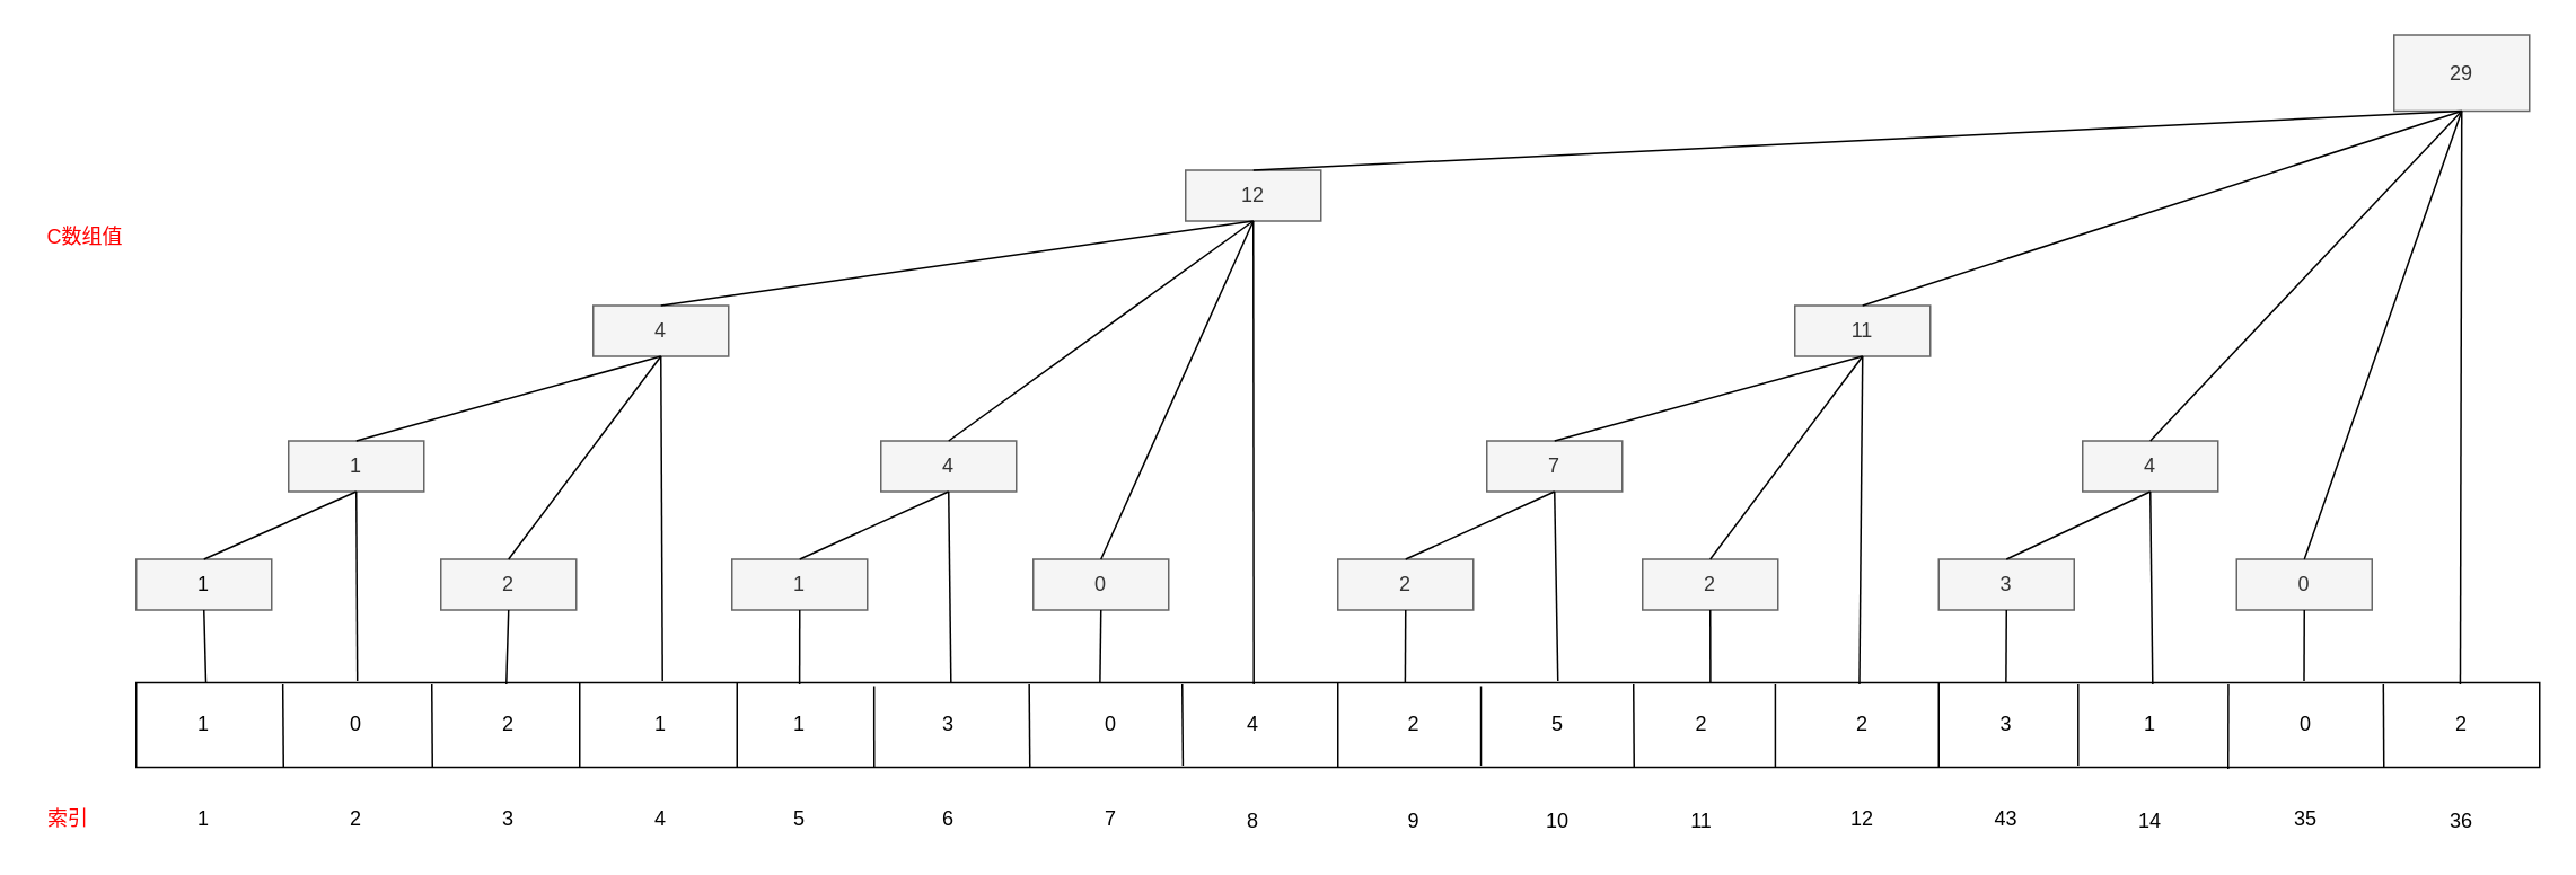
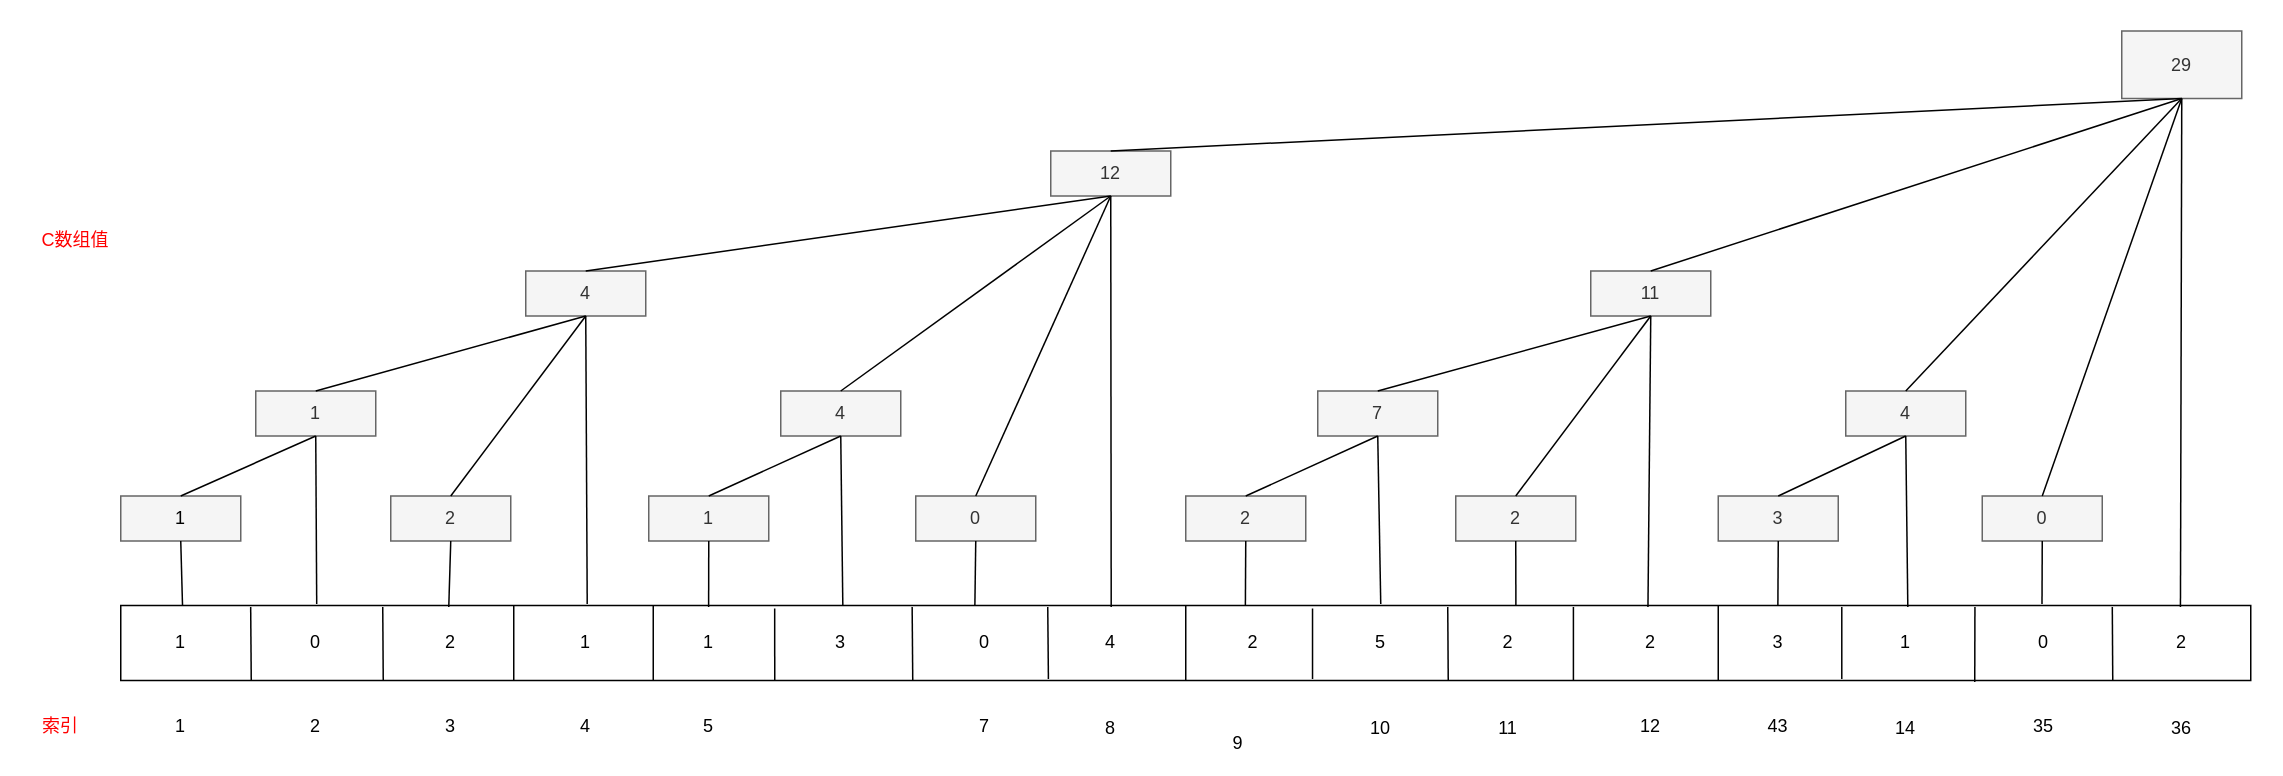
- <mxCell id="99" value="C数组值" style="text;html=1;strokeColor=none;fillColor=none;align=center;verticalAlign=middle;whiteSpace=wrap;rounded=0;labelBackgroundColor=#ffffff;fontColor=#FF0000;" vertex="1" parent="1"><mxGeometry x="20" y="130" width="60" height="20" as="geometry" /></mxCell>
+ <mxCell id="99" value="C数组值" style="text;html=1;strokeColor=none;fillColor=none;align=center;verticalAlign=middle;whiteSpace=wrap;rounded=0;labelBackgroundColor=#ffffff;fontColor=#FF0000;" vertex="1" parent="1"><mxGeometry y="150" width="60" height="20" as="geometry" x="20" /></mxCell>
- <mxCell id="40" value="6" style="text;html=1;strokeColor=none;fillColor=none;align=center;verticalAlign=middle;whiteSpace=wrap;rounded=0;" vertex="1" parent="1"><mxGeometry x="540" y="474" width="40" height="20" as="geometry" /></mxCell>
- <mxCell id="43" value="9" style="text;html=1;strokeColor=none;fillColor=none;align=center;verticalAlign=middle;whiteSpace=wrap;rounded=0;" vertex="1" parent="1"><mxGeometry x="815" y="475" width="40" height="20" as="geometry" /></mxCell>
+ <mxCell id="43" value="9" style="text;html=1;strokeColor=none;fillColor=none;align=center;verticalAlign=middle;whiteSpace=wrap;rounded=0;" vertex="1" parent="1"><mxGeometry x="805" y="485" width="40" height="20" as="geometry" /></mxCell>
